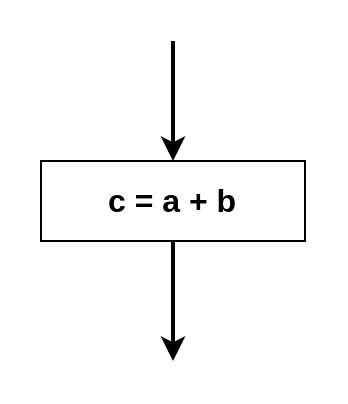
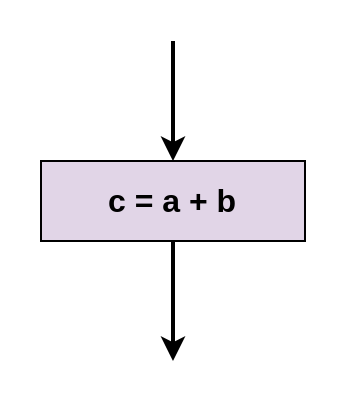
- <mxCell id="2" value="&lt;b&gt;&lt;font style=&quot;font-size: 16px;&quot;&gt;c = a + b&lt;/font&gt;&lt;/b&gt;" style="rounded=0;whiteSpace=wrap;html=1;" vertex="1" parent="1"><mxGeometry x="20" y="80" width="132" height="40" as="geometry" /></mxCell>
+ <mxCell id="2" value="&lt;b&gt;&lt;font style=&quot;font-size: 16px;&quot;&gt;c = a + b&lt;/font&gt;&lt;/b&gt;" style="rounded=0;whiteSpace=wrap;html=1;fillColor=#e1d5e7;" vertex="1" parent="1"><mxGeometry x="20" y="80" width="132" height="40" as="geometry" /></mxCell>
